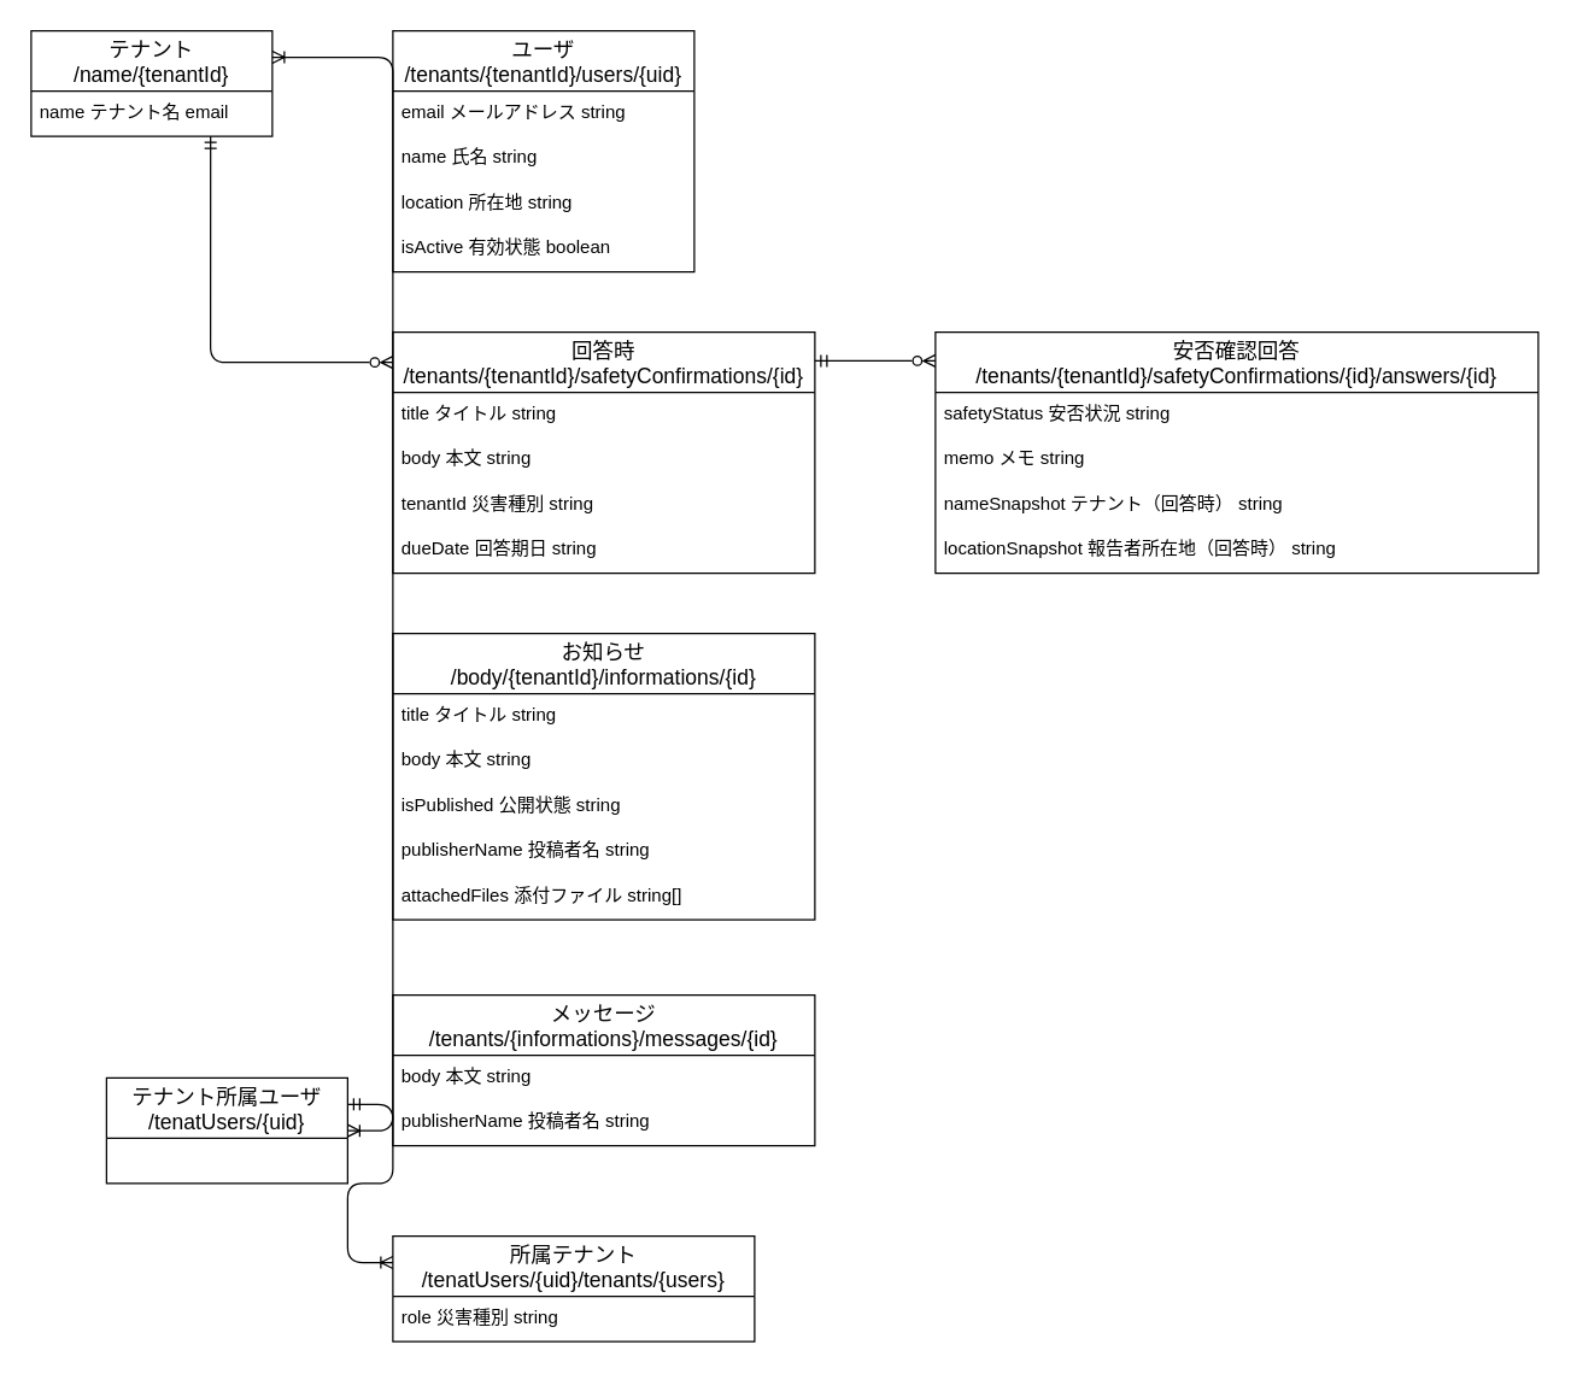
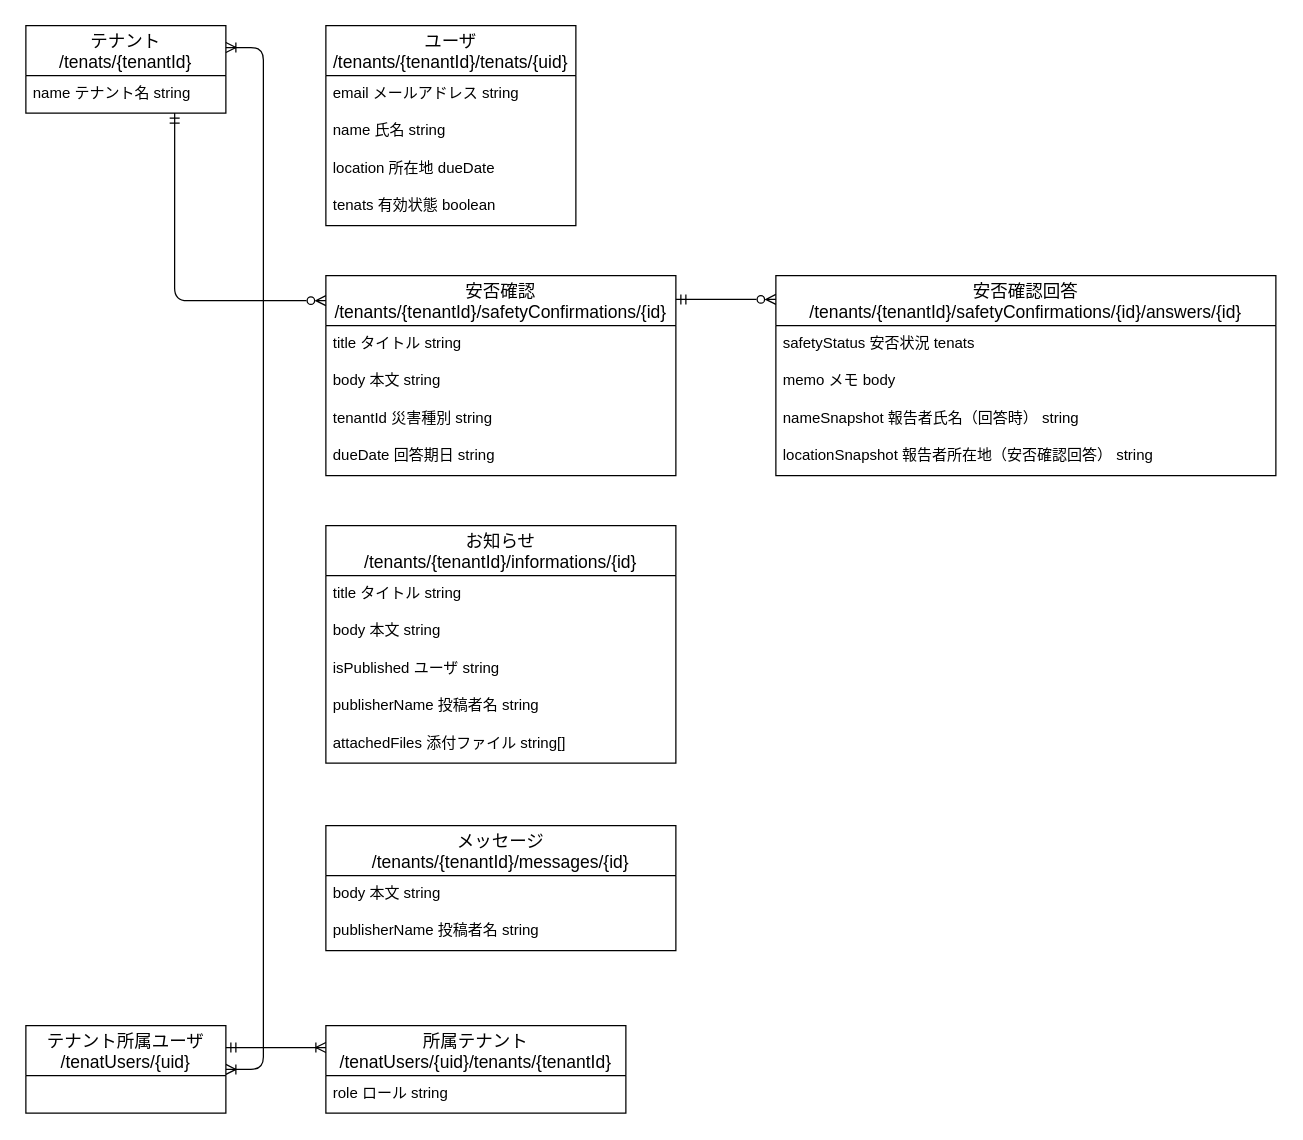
- <mxCell id="2" value="テナント&#10;/name/{tenantId}" style="swimlane;fontStyle=0;childLayout=stackLayout;horizontal=1;startSize=40;horizontalStack=0;resizeParent=1;resizeParentMax=0;resizeLast=0;collapsible=1;marginBottom=0;align=center;fontSize=14;" parent="1" vertex="1"><mxGeometry x="20" y="20" width="160" height="70" as="geometry" /></mxCell>
+ <mxCell id="2" value="テナント&#10;/tenats/{tenantId}" style="swimlane;fontStyle=0;childLayout=stackLayout;horizontal=1;startSize=40;horizontalStack=0;resizeParent=1;resizeParentMax=0;resizeLast=0;collapsible=1;marginBottom=0;align=center;fontSize=14;" parent="1" vertex="1"><mxGeometry x="20" y="20" width="160" height="70" as="geometry" /></mxCell>
- <mxCell id="4" value="ユーザ&#10;/tenants/{tenantId}/users/{uid}" style="swimlane;fontStyle=0;childLayout=stackLayout;horizontal=1;startSize=40;horizontalStack=0;resizeParent=1;resizeParentMax=0;resizeLast=0;collapsible=1;marginBottom=0;align=center;fontSize=14;" parent="1" vertex="1"><mxGeometry x="260" y="20" width="200" height="160" as="geometry" /></mxCell>
+ <mxCell id="4" value="ユーザ&#10;/tenants/{tenantId}/tenats/{uid}" style="swimlane;fontStyle=0;childLayout=stackLayout;horizontal=1;startSize=40;horizontalStack=0;resizeParent=1;resizeParentMax=0;resizeLast=0;collapsible=1;marginBottom=0;align=center;fontSize=14;" parent="1" vertex="1"><mxGeometry x="260" y="20" width="200" height="160" as="geometry" /></mxCell>
- <mxCell id="3" value="name テナント名 email" style="text;strokeColor=none;fillColor=none;spacingLeft=4;spacingRight=4;overflow=hidden;rotatable=0;points=[[0,0.5],[1,0.5]];portConstraint=eastwest;fontSize=12;" parent="2" vertex="1"><mxGeometry y="40" width="160" height="30" as="geometry" /></mxCell>
+ <mxCell id="3" value="name テナント名 string" style="text;strokeColor=none;fillColor=none;spacingLeft=4;spacingRight=4;overflow=hidden;rotatable=0;points=[[0,0.5],[1,0.5]];portConstraint=eastwest;fontSize=12;" parent="2" vertex="1"><mxGeometry y="40" width="160" height="30" as="geometry" /></mxCell>
- <mxCell id="7" value="location 所在地 string" style="text;strokeColor=none;fillColor=none;spacingLeft=4;spacingRight=4;overflow=hidden;rotatable=0;points=[[0,0.5],[1,0.5]];portConstraint=eastwest;fontSize=12;" parent="4" vertex="1"><mxGeometry y="100" width="200" height="30" as="geometry" /></mxCell>
+ <mxCell id="7" value="location 所在地 dueDate" style="text;strokeColor=none;fillColor=none;spacingLeft=4;spacingRight=4;overflow=hidden;rotatable=0;points=[[0,0.5],[1,0.5]];portConstraint=eastwest;fontSize=12;" parent="4" vertex="1"><mxGeometry y="100" width="200" height="30" as="geometry" /></mxCell>
- <mxCell id="8" value="isActive 有効状態 boolean" style="text;strokeColor=none;fillColor=none;spacingLeft=4;spacingRight=4;overflow=hidden;rotatable=0;points=[[0,0.5],[1,0.5]];portConstraint=eastwest;fontSize=12;" parent="4" vertex="1"><mxGeometry y="130" width="200" height="30" as="geometry" /></mxCell>
+ <mxCell id="8" value="tenats 有効状態 boolean" style="text;strokeColor=none;fillColor=none;spacingLeft=4;spacingRight=4;overflow=hidden;rotatable=0;points=[[0,0.5],[1,0.5]];portConstraint=eastwest;fontSize=12;" parent="4" vertex="1"><mxGeometry y="130" width="200" height="30" as="geometry" /></mxCell>
- <mxCell id="9" value="回答時&#10;/tenants/{tenantId}/safetyConfirmations/{id}" style="swimlane;fontStyle=0;childLayout=stackLayout;horizontal=1;startSize=40;horizontalStack=0;resizeParent=1;resizeParentMax=0;resizeLast=0;collapsible=1;marginBottom=0;align=center;fontSize=14;" parent="1" vertex="1"><mxGeometry x="260" y="220" width="280" height="160" as="geometry" /></mxCell>
+ <mxCell id="9" value="安否確認&#10;/tenants/{tenantId}/safetyConfirmations/{id}" style="swimlane;fontStyle=0;childLayout=stackLayout;horizontal=1;startSize=40;horizontalStack=0;resizeParent=1;resizeParentMax=0;resizeLast=0;collapsible=1;marginBottom=0;align=center;fontSize=14;" parent="1" vertex="1"><mxGeometry x="260" y="220" width="280" height="160" as="geometry" /></mxCell>
- <mxCell id="15" value="safetyStatus 安否状況 string" style="text;strokeColor=none;fillColor=none;spacingLeft=4;spacingRight=4;overflow=hidden;rotatable=0;points=[[0,0.5],[1,0.5]];portConstraint=eastwest;fontSize=12;" parent="14" vertex="1"><mxGeometry y="40" width="400" height="30" as="geometry" /></mxCell>
+ <mxCell id="15" value="safetyStatus 安否状況 tenats" style="text;strokeColor=none;fillColor=none;spacingLeft=4;spacingRight=4;overflow=hidden;rotatable=0;points=[[0,0.5],[1,0.5]];portConstraint=eastwest;fontSize=12;" parent="14" vertex="1"><mxGeometry y="40" width="400" height="30" as="geometry" /></mxCell>
- <mxCell id="16" value="memo メモ string" style="text;strokeColor=none;fillColor=none;spacingLeft=4;spacingRight=4;overflow=hidden;rotatable=0;points=[[0,0.5],[1,0.5]];portConstraint=eastwest;fontSize=12;" parent="14" vertex="1"><mxGeometry y="70" width="400" height="30" as="geometry" /></mxCell>
+ <mxCell id="16" value="memo メモ body" style="text;strokeColor=none;fillColor=none;spacingLeft=4;spacingRight=4;overflow=hidden;rotatable=0;points=[[0,0.5],[1,0.5]];portConstraint=eastwest;fontSize=12;" parent="14" vertex="1"><mxGeometry y="70" width="400" height="30" as="geometry" /></mxCell>
- <mxCell id="17" value="nameSnapshot テナント（回答時） string" style="text;strokeColor=none;fillColor=none;spacingLeft=4;spacingRight=4;overflow=hidden;rotatable=0;points=[[0,0.5],[1,0.5]];portConstraint=eastwest;fontSize=12;" parent="14" vertex="1"><mxGeometry y="100" width="400" height="30" as="geometry" /></mxCell>
+ <mxCell id="17" value="nameSnapshot 報告者氏名（回答時） string" style="text;strokeColor=none;fillColor=none;spacingLeft=4;spacingRight=4;overflow=hidden;rotatable=0;points=[[0,0.5],[1,0.5]];portConstraint=eastwest;fontSize=12;" parent="14" vertex="1"><mxGeometry y="100" width="400" height="30" as="geometry" /></mxCell>
- <mxCell id="18" value="locationSnapshot 報告者所在地（回答時） string" style="text;strokeColor=none;fillColor=none;spacingLeft=4;spacingRight=4;overflow=hidden;rotatable=0;points=[[0,0.5],[1,0.5]];portConstraint=eastwest;fontSize=12;" vertex="1" parent="14"><mxGeometry y="130" width="400" height="30" as="geometry" /></mxCell>
+ <mxCell id="18" value="locationSnapshot 報告者所在地（安否確認回答） string" style="text;strokeColor=none;fillColor=none;spacingLeft=4;spacingRight=4;overflow=hidden;rotatable=0;points=[[0,0.5],[1,0.5]];portConstraint=eastwest;fontSize=12;" vertex="1" parent="14"><mxGeometry y="130" width="400" height="30" as="geometry" /></mxCell>
- <mxCell id="19" value="お知らせ&#10;/body/{tenantId}/informations/{id}" style="swimlane;fontStyle=0;childLayout=stackLayout;horizontal=1;startSize=40;horizontalStack=0;resizeParent=1;resizeParentMax=0;resizeLast=0;collapsible=1;marginBottom=0;align=center;fontSize=14;" parent="1" vertex="1"><mxGeometry x="260" y="420" width="280" height="190" as="geometry" /></mxCell>
+ <mxCell id="19" value="お知らせ&#10;/tenants/{tenantId}/informations/{id}" style="swimlane;fontStyle=0;childLayout=stackLayout;horizontal=1;startSize=40;horizontalStack=0;resizeParent=1;resizeParentMax=0;resizeLast=0;collapsible=1;marginBottom=0;align=center;fontSize=14;" parent="1" vertex="1"><mxGeometry x="260" y="420" width="280" height="190" as="geometry" /></mxCell>
- <mxCell id="22" value="isPublished 公開状態 string" style="text;strokeColor=none;fillColor=none;spacingLeft=4;spacingRight=4;overflow=hidden;rotatable=0;points=[[0,0.5],[1,0.5]];portConstraint=eastwest;fontSize=12;" parent="19" vertex="1"><mxGeometry y="100" width="280" height="30" as="geometry" /></mxCell>
+ <mxCell id="22" value="isPublished ユーザ string" style="text;strokeColor=none;fillColor=none;spacingLeft=4;spacingRight=4;overflow=hidden;rotatable=0;points=[[0,0.5],[1,0.5]];portConstraint=eastwest;fontSize=12;" parent="19" vertex="1"><mxGeometry y="100" width="280" height="30" as="geometry" /></mxCell>
- <mxCell id="25" value="メッセージ&#10;/tenants/{informations}/messages/{id}" style="swimlane;fontStyle=0;childLayout=stackLayout;horizontal=1;startSize=40;horizontalStack=0;resizeParent=1;resizeParentMax=0;resizeLast=0;collapsible=1;marginBottom=0;align=center;fontSize=14;" parent="1" vertex="1"><mxGeometry x="260" y="660" width="280" height="100" as="geometry" /></mxCell>
+ <mxCell id="25" value="メッセージ&#10;/tenants/{tenantId}/messages/{id}" style="swimlane;fontStyle=0;childLayout=stackLayout;horizontal=1;startSize=40;horizontalStack=0;resizeParent=1;resizeParentMax=0;resizeLast=0;collapsible=1;marginBottom=0;align=center;fontSize=14;" parent="1" vertex="1"><mxGeometry x="260" y="660" width="280" height="100" as="geometry" /></mxCell>
- <mxCell id="31" value="テナント所属ユーザ&#10;/tenatUsers/{uid}" style="swimlane;fontStyle=0;childLayout=stackLayout;horizontal=1;startSize=40;horizontalStack=0;resizeParent=1;resizeParentMax=0;resizeLast=0;collapsible=1;marginBottom=0;align=center;fontSize=14;" vertex="1" parent="1"><mxGeometry x="70" y="715" width="160" height="70" as="geometry" /></mxCell>
+ <mxCell id="31" value="テナント所属ユーザ&#10;/tenatUsers/{uid}" style="swimlane;fontStyle=0;childLayout=stackLayout;horizontal=1;startSize=40;horizontalStack=0;resizeParent=1;resizeParentMax=0;resizeLast=0;collapsible=1;marginBottom=0;align=center;fontSize=14;" vertex="1" parent="1"><mxGeometry x="20" y="820" width="160" height="70" as="geometry" /></mxCell>
- <mxCell id="32" value="所属テナント&#10;/tenatUsers/{uid}/tenants/{users}" style="swimlane;fontStyle=0;childLayout=stackLayout;horizontal=1;startSize=40;horizontalStack=0;resizeParent=1;resizeParentMax=0;resizeLast=0;collapsible=1;marginBottom=0;align=center;fontSize=14;" vertex="1" parent="1"><mxGeometry x="260" y="820" width="240" height="70" as="geometry" /></mxCell>
+ <mxCell id="32" value="所属テナント&#10;/tenatUsers/{uid}/tenants/{tenantId}" style="swimlane;fontStyle=0;childLayout=stackLayout;horizontal=1;startSize=40;horizontalStack=0;resizeParent=1;resizeParentMax=0;resizeLast=0;collapsible=1;marginBottom=0;align=center;fontSize=14;" vertex="1" parent="1"><mxGeometry x="260" y="820" width="240" height="70" as="geometry" /></mxCell>
- <mxCell id="33" value="role 災害種別 string" style="text;strokeColor=none;fillColor=none;spacingLeft=4;spacingRight=4;overflow=hidden;rotatable=0;points=[[0,0.5],[1,0.5]];portConstraint=eastwest;fontSize=12;" vertex="1" parent="32"><mxGeometry y="40" width="240" height="30" as="geometry" /></mxCell>
+ <mxCell id="33" value="role ロール string" style="text;strokeColor=none;fillColor=none;spacingLeft=4;spacingRight=4;overflow=hidden;rotatable=0;points=[[0,0.5],[1,0.5]];portConstraint=eastwest;fontSize=12;" vertex="1" parent="32"><mxGeometry y="40" width="240" height="30" as="geometry" /></mxCell>
